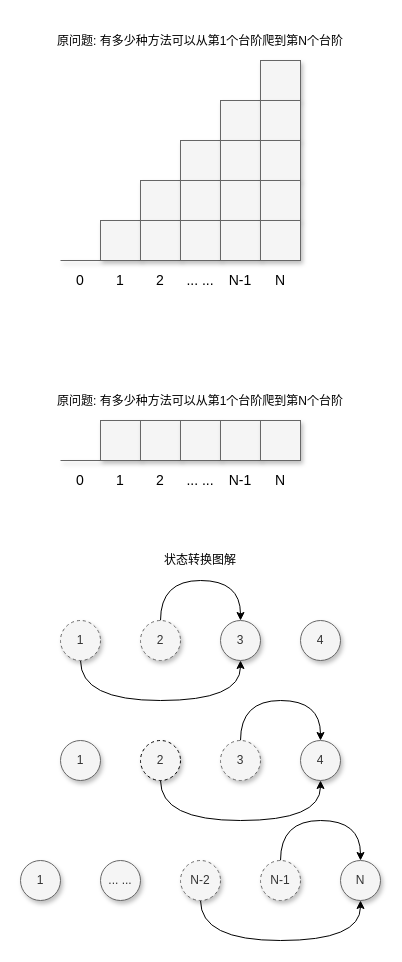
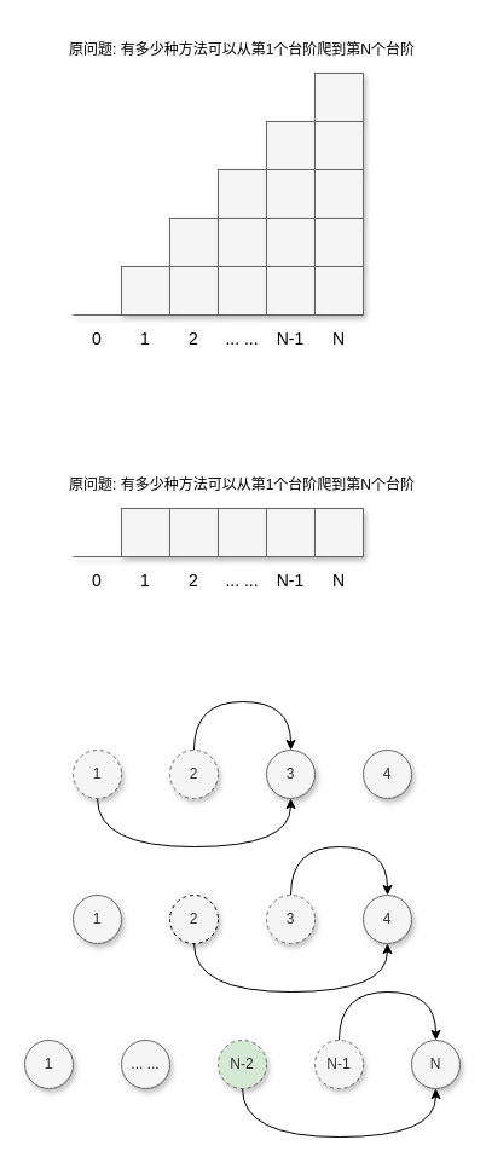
- <mxCell id="57" value="状态转换图解" style="text;html=1;strokeColor=none;fillColor=none;align=center;verticalAlign=middle;whiteSpace=wrap;rounded=0;shadow=1;fontSize=12;" vertex="1" parent="1"><mxGeometry x="60" y="540" width="280" height="40" as="geometry" /></mxCell>
- <mxCell id="52" value="N-2" style="ellipse;whiteSpace=wrap;html=1;aspect=fixed;shadow=1;fontSize=12;fillColor=#f5f5f5;fontColor=#333333;strokeColor=#666666;dashed=1;" vertex="1" parent="1"><mxGeometry x="180" y="860" width="40" height="40" as="geometry" /></mxCell>
+ <mxCell id="52" value="N-2" style="ellipse;whiteSpace=wrap;html=1;aspect=fixed;shadow=1;fontSize=12;fillColor=#d5e8d4;fontColor=#333333;strokeColor=#666666;dashed=1;" vertex="1" parent="1"><mxGeometry x="180" y="860" width="40" height="40" as="geometry" /></mxCell>
